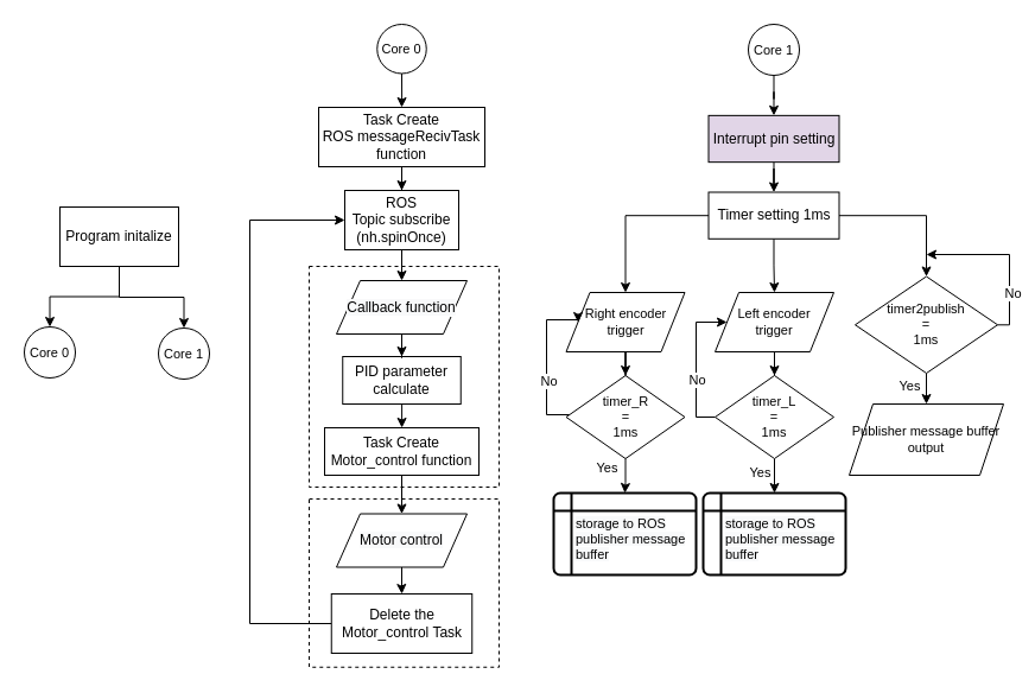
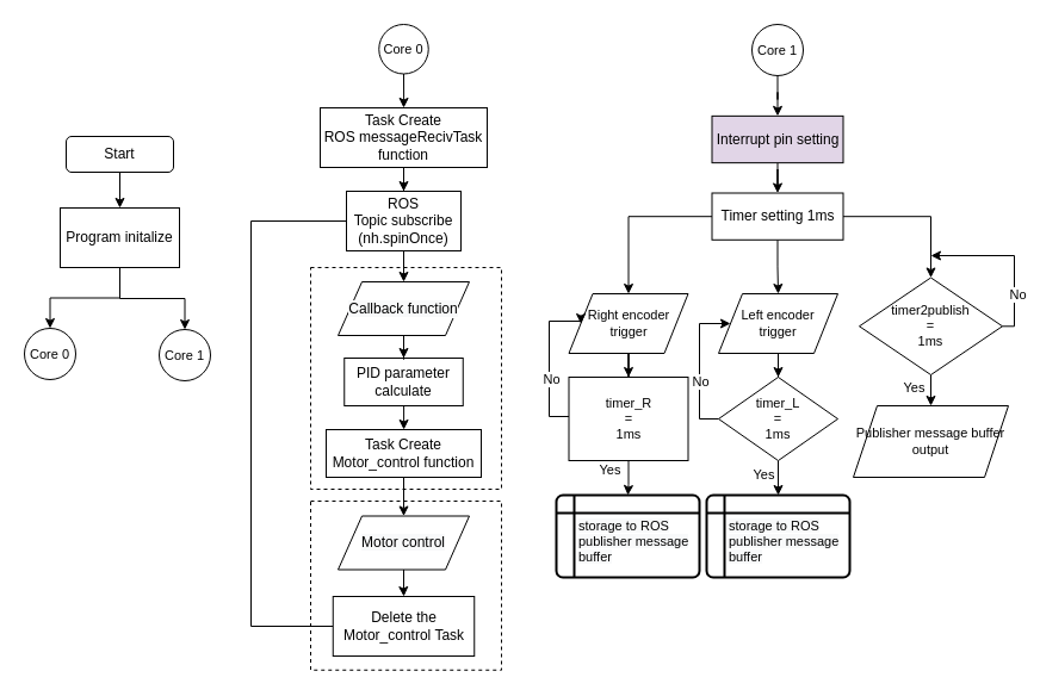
+ <mxCell id="5" value="Start" style="rounded=1;whiteSpace=wrap;html=1;fontSize=12;glass=0;strokeWidth=1;shadow=0;" parent="1" vertex="1"><mxGeometry x="55" y="114" width="90" height="30" as="geometry" /></mxCell>
+ <mxCell id="4" style="edgeStyle=orthogonalEdgeStyle;rounded=0;orthogonalLoop=1;jettySize=auto;html=1;entryX=0.5;entryY=0;entryDx=0;entryDy=0;" edge="1" parent="1" source="5" target="8"><mxGeometry relative="1" as="geometry" /></mxCell>
- <mxCell id="19" style="edgeStyle=orthogonalEdgeStyle;rounded=0;orthogonalLoop=1;jettySize=auto;html=1;fontSize=11;fontColor=#000000;entryX=0;entryY=0.5;entryDx=0;entryDy=0;" edge="1" parent="1" source="20" target="10"><mxGeometry relative="1" as="geometry"><mxPoint x="180" y="160" as="targetPoint" /><Array as="points"><mxPoint x="210" y="525.5" /><mxPoint x="210" y="185.5" /></Array></mxGeometry></mxCell>
+ <mxCell id="19" style="edgeStyle=orthogonalEdgeStyle;rounded=0;orthogonalLoop=1;jettySize=auto;html=1;fontSize=11;fontColor=#000000;entryX=0;entryY=0.5;entryDx=0;entryDy=0;endArrow=none;" edge="1" parent="1" source="20" target="10"><mxGeometry relative="1" as="geometry"><mxPoint x="180" y="160" as="targetPoint" /><Array as="points"><mxPoint x="210" y="525.5" /><mxPoint x="210" y="185.5" /></Array></mxGeometry></mxCell>
- <mxCell id="42" value="timer_R&lt;br&gt;=&lt;br&gt;1ms" style="rhombus;whiteSpace=wrap;html=1;labelBackgroundColor=none;fontSize=11;fontColor=#000000;" vertex="1" parent="1"><mxGeometry x="476.5" y="316" width="100" height="70" as="geometry" /></mxCell>
+ <mxCell id="42" value="timer_R&lt;br&gt;=&lt;br&gt;1ms" style="whiteSpace=wrap;html=1;labelBackgroundColor=none;fontSize=11;fontColor=#000000;rounded=0;" vertex="1" parent="1"><mxGeometry x="476.5" y="316" width="100" height="70" as="geometry" /></mxCell>
